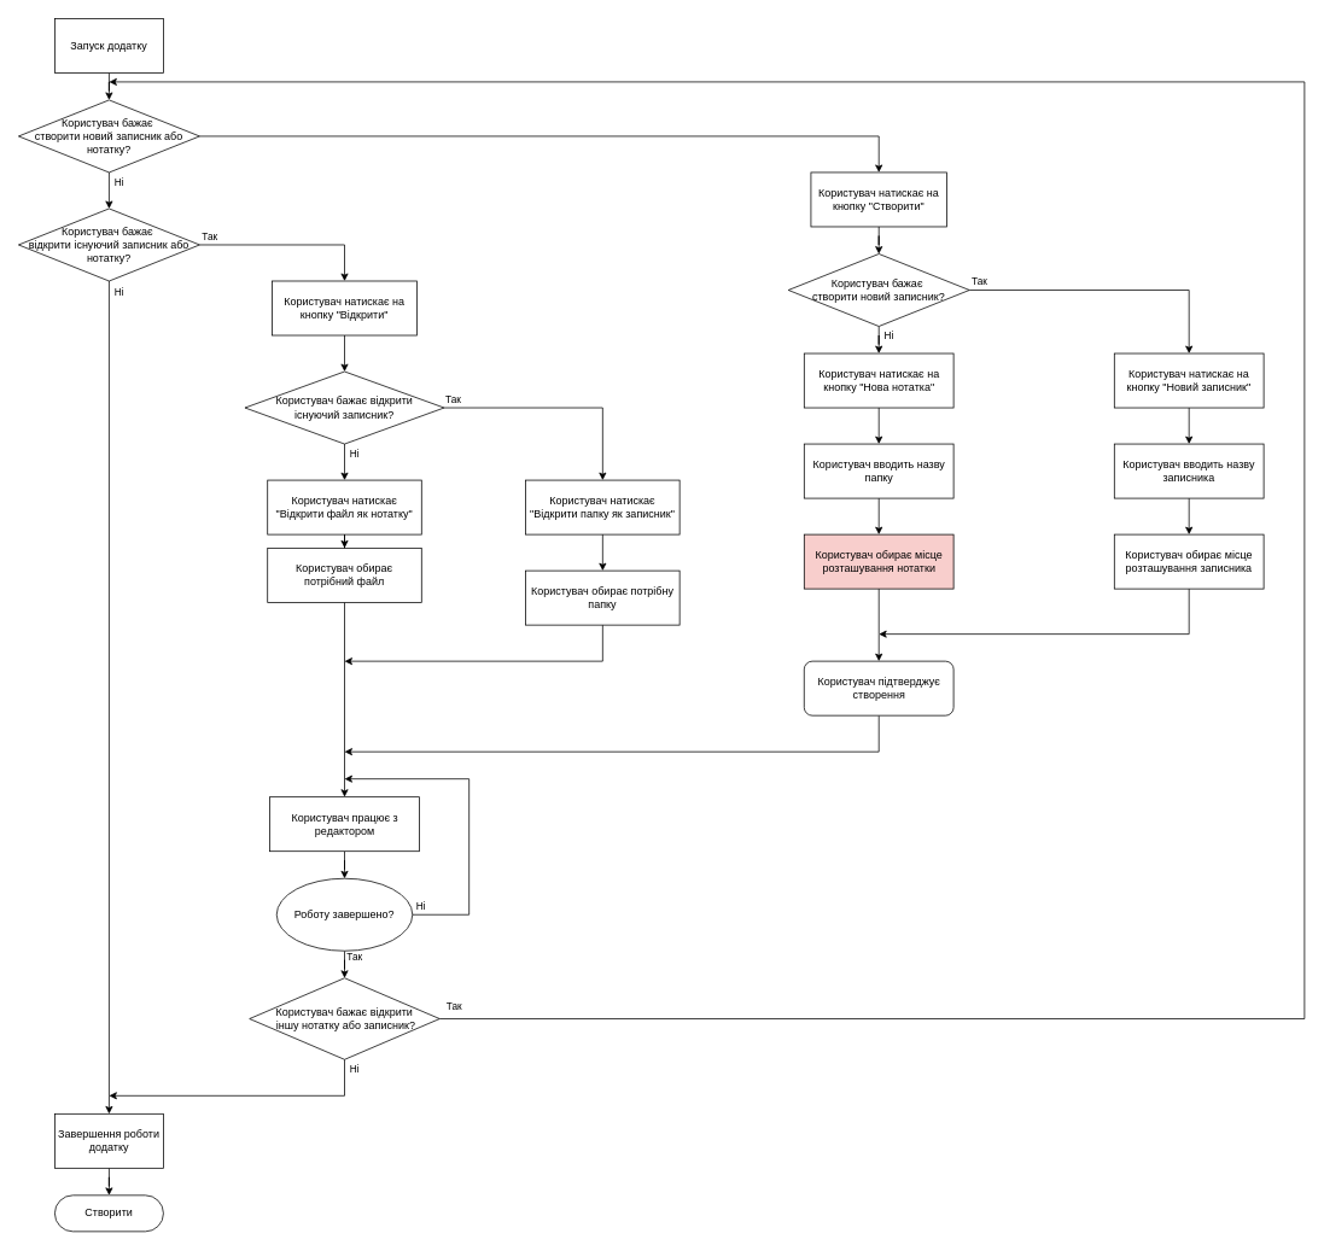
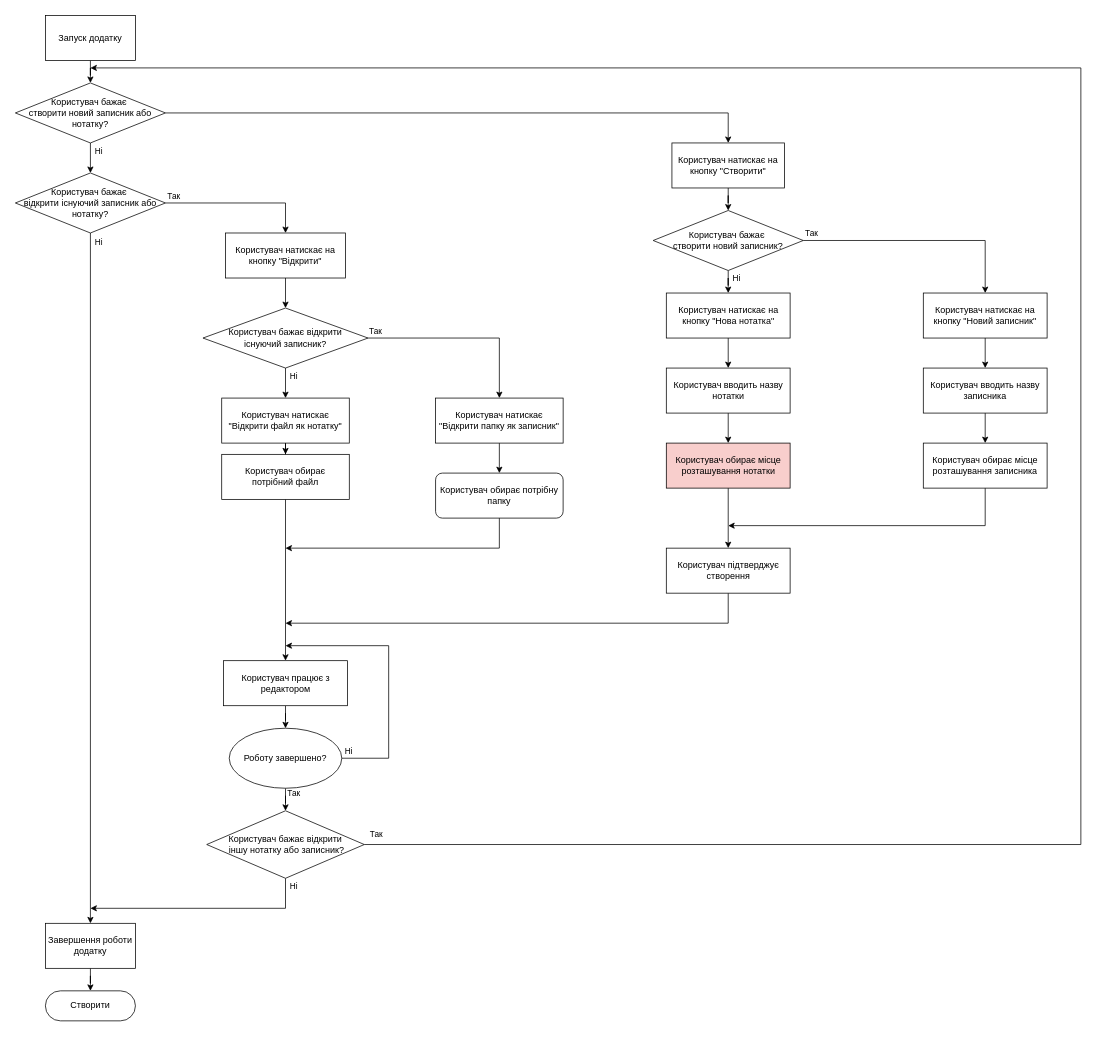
- <mxCell id="26" value="Користувач вводить назву папку" style="whiteSpace=wrap;html=1;" parent="1" vertex="1"><mxGeometry x="887.5" y="490" width="165" height="60" as="geometry" /></mxCell>
+ <mxCell id="26" value="Користувач вводить назву нотатки" style="whiteSpace=wrap;html=1;" parent="1" vertex="1"><mxGeometry x="887.5" y="490" width="165" height="60" as="geometry" /></mxCell>
- <mxCell id="58" value="Користувач обирає потрібну папку" style="whiteSpace=wrap;html=1;" parent="1" vertex="1"><mxGeometry x="580" y="630" width="170" height="60" as="geometry" /></mxCell>
+ <mxCell id="58" value="Користувач обирає потрібну папку" style="whiteSpace=wrap;html=1;rounded=1;" parent="1" vertex="1"><mxGeometry x="580" y="630" width="170" height="60" as="geometry" /></mxCell>
- <mxCell id="30" value="Користувач підтверджує створення" style="whiteSpace=wrap;html=1;rounded=1;" parent="1" vertex="1"><mxGeometry x="887.5" y="730" width="165" height="60" as="geometry" /></mxCell>
+ <mxCell id="30" value="Користувач підтверджує створення" style="whiteSpace=wrap;html=1;" parent="1" vertex="1"><mxGeometry x="887.5" y="730" width="165" height="60" as="geometry" /></mxCell>
